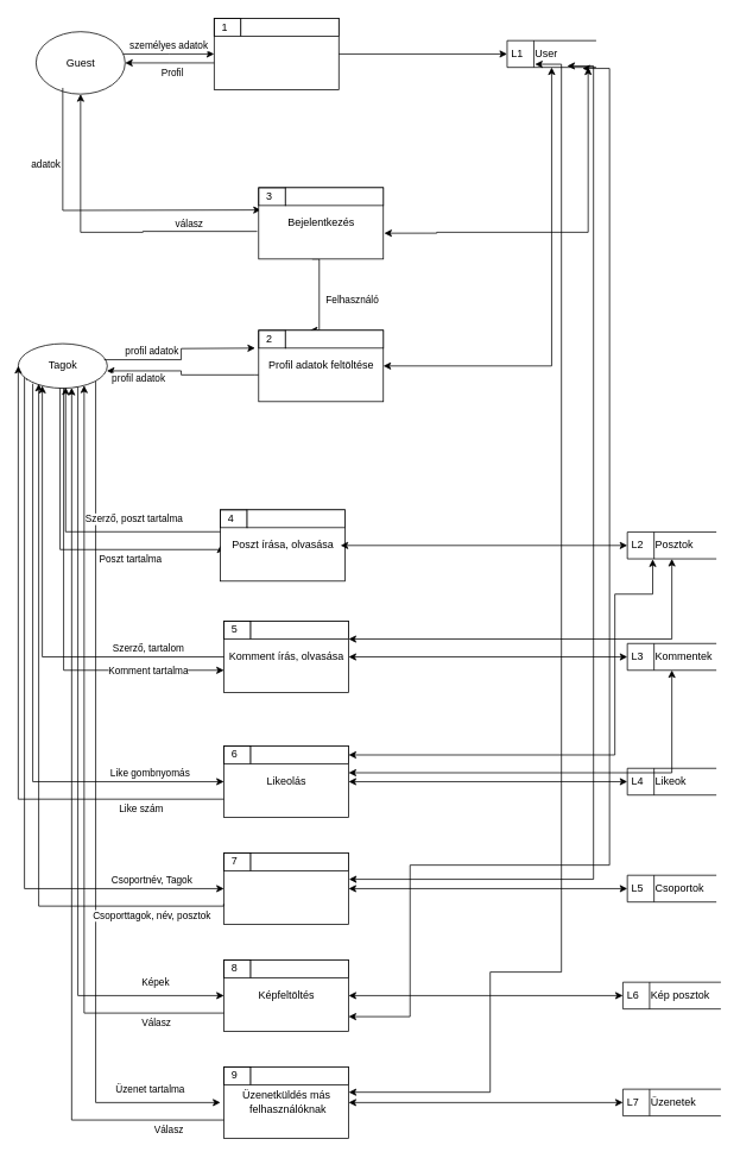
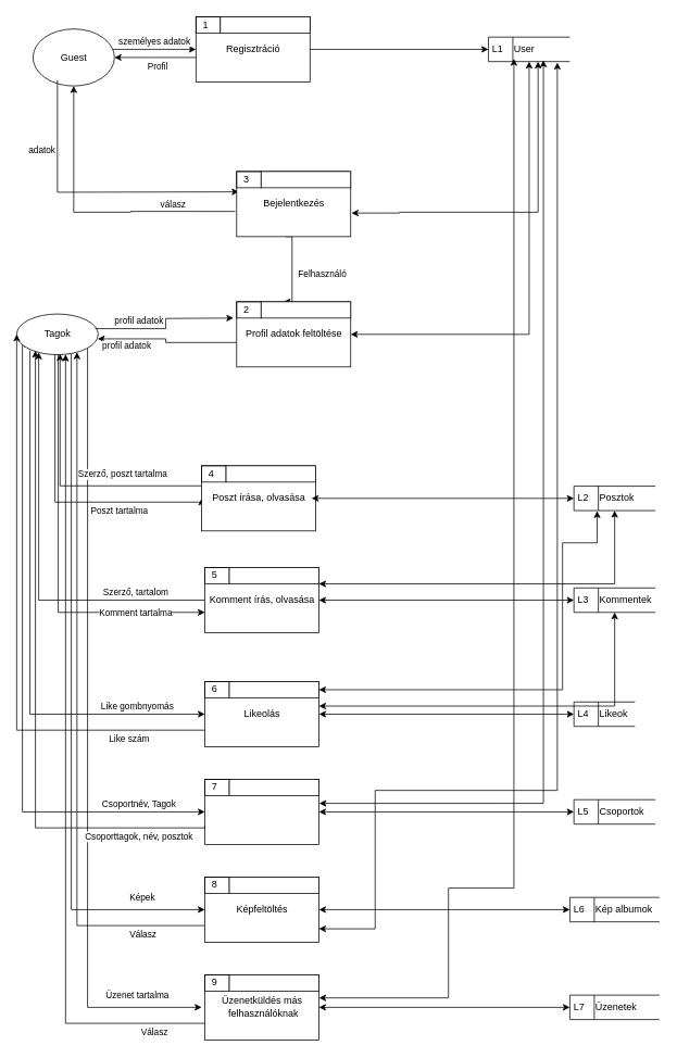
+ <mxCell id="21" value="Regisztráció" style="text;html=1;resizable=0;autosize=1;align=center;verticalAlign=middle;points=[];fillColor=none;strokeColor=none;rounded=0;sketch=0;" parent="18" vertex="1"><mxGeometry x="30" y="30" width="80" height="20" as="geometry" /></mxCell>
- <mxCell id="52" value="L1&lt;span style=&quot;white-space: pre&quot;&gt;&#09;&lt;/span&gt;User" style="html=1;dashed=0;whitespace=wrap;shape=mxgraph.dfd.dataStoreID;align=left;spacingLeft=3;points=[[0,0],[0.5,0],[1,0],[0,0.5],[1,0.5],[0,1],[0.5,1],[1,1]];" parent="1" vertex="1"><mxGeometry x="569" y="45" width="100" height="30" as="geometry" /></mxCell>
+ <mxCell id="52" value="L1&lt;span style=&quot;white-space: pre&quot;&gt;&#09;&lt;/span&gt;User" style="html=1;dashed=0;whitespace=wrap;shape=mxgraph.dfd.dataStoreID;align=left;spacingLeft=3;points=[[0,0],[0.5,0],[1,0],[0,0.5],[1,0.5],[0,1],[0.5,1],[1,1]];" parent="1" vertex="1"><mxGeometry x="599" y="45" width="100" height="30" as="geometry" /></mxCell>
- <mxCell id="55" value="L4&lt;span style=&quot;white-space: pre&quot;&gt;&#09;&lt;/span&gt;Likeok" style="html=1;dashed=0;whitespace=wrap;shape=mxgraph.dfd.dataStoreID;align=left;spacingLeft=3;points=[[0,0],[0.5,0],[1,0],[0,0.5],[1,0.5],[0,1],[0.5,1],[1,1]];" parent="1" vertex="1"><mxGeometry x="704" y="861.4" width="100" height="30" as="geometry" /></mxCell>
+ <mxCell id="55" value="L4&lt;span style=&quot;white-space: pre&quot;&gt;&#09;&lt;/span&gt;Likeok" style="html=1;dashed=0;whitespace=wrap;shape=mxgraph.dfd.dataStoreID;align=left;spacingLeft=3;points=[[0,0],[0.5,0],[1,0],[0,0.5],[1,0.5],[0,1],[0.5,1],[1,1]];" parent="1" vertex="1"><mxGeometry x="704" y="861.4" width="75" height="30" as="geometry" /></mxCell>
- <mxCell id="57" value="L6&lt;span style=&quot;white-space: pre&quot;&gt;&#09;&lt;/span&gt;Kép posztok" style="html=1;dashed=0;whitespace=wrap;shape=mxgraph.dfd.dataStoreID;align=left;spacingLeft=3;points=[[0,0],[0.5,0],[1,0],[0,0.5],[1,0.5],[0,1],[0.5,1],[1,1]];" parent="1" vertex="1"><mxGeometry x="699" y="1101.4" width="110" height="30" as="geometry" /></mxCell>
+ <mxCell id="57" value="L6&lt;span style=&quot;white-space: pre&quot;&gt;&#09;&lt;/span&gt;Kép albumok" style="html=1;dashed=0;whitespace=wrap;shape=mxgraph.dfd.dataStoreID;align=left;spacingLeft=3;points=[[0,0],[0.5,0],[1,0],[0,0.5],[1,0.5],[0,1],[0.5,1],[1,1]];" parent="1" vertex="1"><mxGeometry x="699" y="1101.4" width="110" height="30" as="geometry" /></mxCell>
